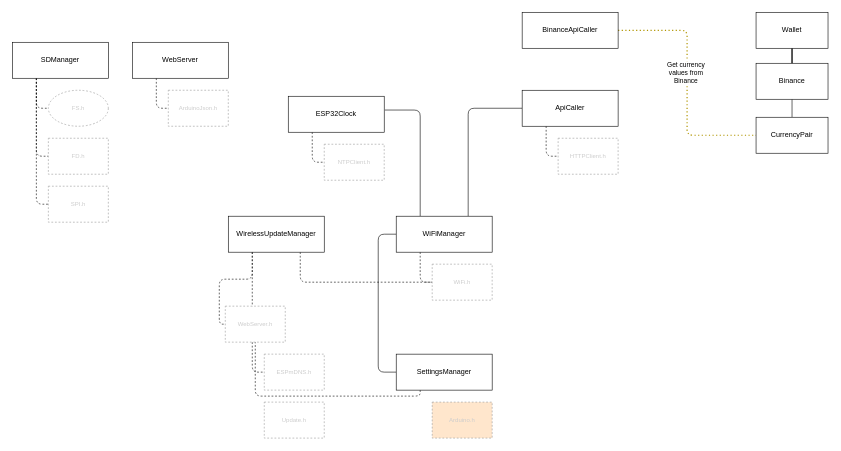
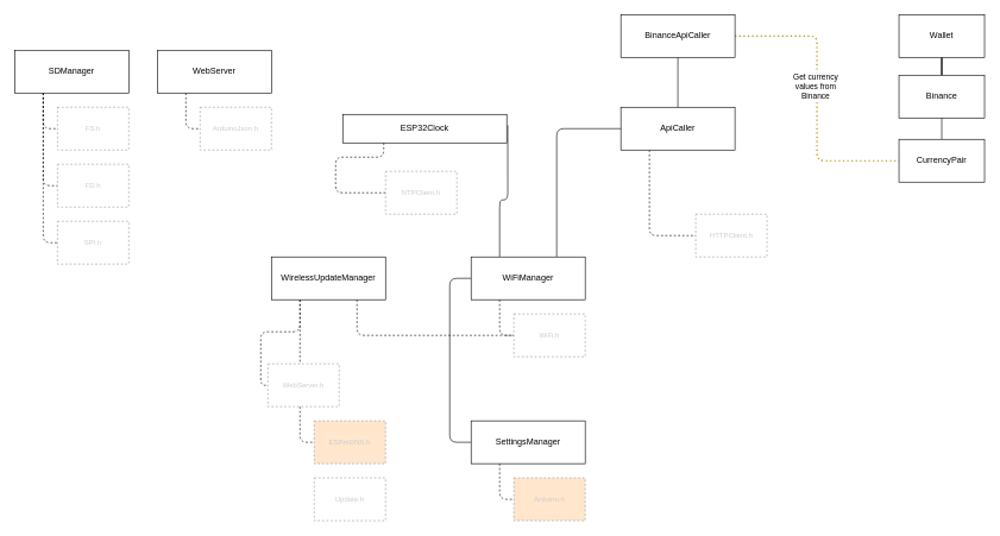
+ <mxCell id="9" style="edgeStyle=orthogonalEdgeStyle;html=1;entryX=0.5;entryY=0;entryDx=0;entryDy=0;fontColor=#CCCCCC;endArrow=none;endFill=0;" parent="1" source="12" target="4" edge="1"><mxGeometry relative="1" as="geometry" /></mxCell>
- <mxCell id="34" value="FS.h" style="ellipse;whiteSpace=wrap;html=1;labelBorderColor=none;dashed=1;strokeColor=#999999;fontColor=#CCCCCC;fontSize=10;" parent="1" vertex="1"><mxGeometry x="80" y="150" width="100" height="60" as="geometry" /></mxCell>
+ <mxCell id="34" value="FS.h" style="whiteSpace=wrap;html=1;labelBorderColor=none;dashed=1;strokeColor=#999999;fontColor=#CCCCCC;fontSize=10;" parent="1" vertex="1"><mxGeometry x="80" y="150" width="100" height="60" as="geometry" /></mxCell>
- <mxCell id="16" value="ESP32Clock" style="whiteSpace=wrap;html=1;" parent="1" vertex="1"><mxGeometry x="480" y="160" width="160" height="60" as="geometry" /></mxCell>
+ <mxCell id="16" value="ESP32Clock" style="whiteSpace=wrap;html=1;" parent="1" vertex="1"><mxGeometry x="480" y="160" width="230" height="40" as="geometry" /></mxCell>
- <mxCell id="39" value="HTTPClient.h" style="whiteSpace=wrap;html=1;labelBorderColor=none;dashed=1;strokeColor=#999999;fontColor=#CCCCCC;fontSize=10;" parent="1" vertex="1"><mxGeometry x="930" y="230" width="100" height="60" as="geometry" /></mxCell>
+ <mxCell id="39" value="HTTPClient.h" style="whiteSpace=wrap;html=1;labelBorderColor=none;dashed=1;strokeColor=#999999;fontColor=#CCCCCC;fontSize=10;" parent="1" vertex="1"><mxGeometry x="975" y="300" width="100" height="60" as="geometry" /></mxCell>
- <mxCell id="42" value="ESPmDNS.h" style="whiteSpace=wrap;html=1;labelBorderColor=none;dashed=1;strokeColor=#999999;fontColor=#CCCCCC;fontSize=10;" parent="1" vertex="1"><mxGeometry x="440" y="590" width="100" height="60" as="geometry" /></mxCell>
+ <mxCell id="42" value="ESPmDNS.h" style="whiteSpace=wrap;html=1;labelBorderColor=none;dashed=1;strokeColor=#999999;fontColor=#CCCCCC;fontSize=10;fillColor=#ffe6cc;" parent="1" vertex="1"><mxGeometry x="440" y="590" width="100" height="60" as="geometry" /></mxCell>
- <mxCell id="23" style="edgeStyle=orthogonalEdgeStyle;html=1;exitX=0.25;exitY=1;exitDx=0;exitDy=0;fontSize=10;endArrow=none;endFill=0;dashed=1;" parent="1" source="25" target="41" edge="1"><mxGeometry relative="1" as="geometry" /></mxCell>
+ <mxCell id="23" style="edgeStyle=orthogonalEdgeStyle;html=1;exitX=0.25;exitY=1;exitDx=0;exitDy=0;entryX=0;entryY=0.5;entryDx=0;entryDy=0;fontSize=10;endArrow=none;endFill=0;dashed=1;" parent="1" source="25" target="37" edge="1"><mxGeometry relative="1" as="geometry" /></mxCell>
